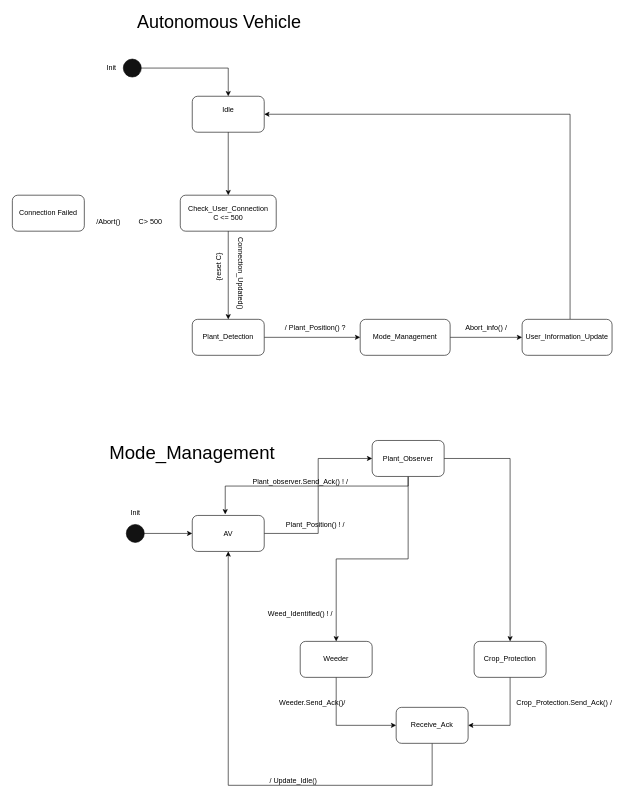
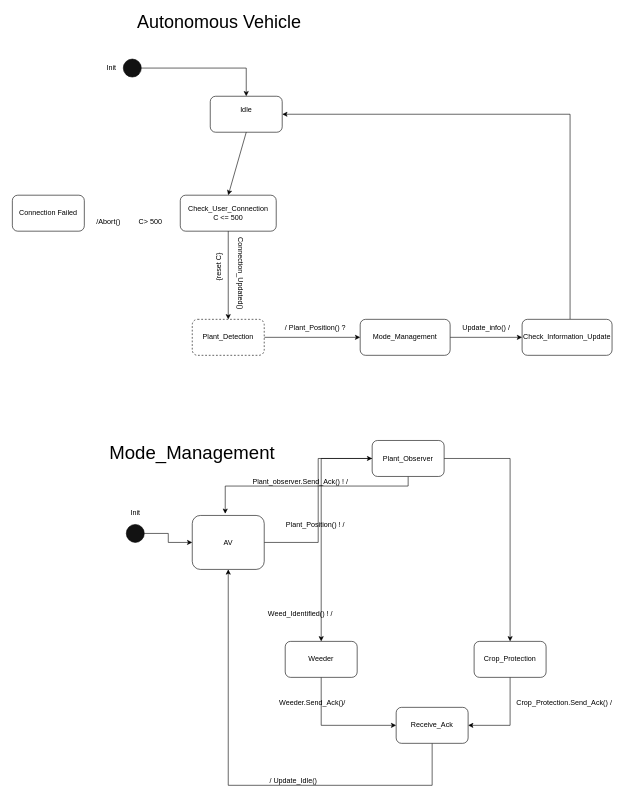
- <mxCell id="2" value="Idle&lt;br&gt;&amp;nbsp;" style="rounded=1;whiteSpace=wrap;html=1;" vertex="1" parent="1"><mxGeometry x="320" y="160" width="120" height="60" as="geometry" /></mxCell>
+ <mxCell id="2" value="Idle&lt;br&gt;&amp;nbsp;" style="rounded=1;whiteSpace=wrap;html=1;" vertex="1" parent="1"><mxGeometry x="350" y="160" width="120" height="60" as="geometry" /></mxCell>
- <mxCell id="35" value="Abort_info() /" style="text;html=1;align=center;verticalAlign=middle;resizable=0;points=[];autosize=1;strokeColor=none;fillColor=none;" vertex="1" parent="1"><mxGeometry x="760" y="532" width="100" height="30" as="geometry" /></mxCell>
+ <mxCell id="35" value="Update_info() /" style="text;html=1;align=center;verticalAlign=middle;resizable=0;points=[];autosize=1;strokeColor=none;fillColor=none;" vertex="1" parent="1"><mxGeometry x="760" y="532" width="100" height="30" as="geometry" /></mxCell>
- <mxCell id="5" value="Plant_Detection" style="rounded=1;whiteSpace=wrap;html=1;" vertex="1" parent="1"><mxGeometry x="320" y="532" width="120" height="60" as="geometry" /></mxCell>
+ <mxCell id="5" value="Plant_Detection" style="rounded=1;whiteSpace=wrap;html=1;dashed=1;" vertex="1" parent="1"><mxGeometry x="320" y="532" width="120" height="60" as="geometry" /></mxCell>
- <mxCell id="9" value="User_Information_Update" style="rounded=1;whiteSpace=wrap;html=1;" vertex="1" parent="1"><mxGeometry x="870" y="532" width="150" height="60" as="geometry" /></mxCell>
+ <mxCell id="9" value="Check_Information_Update" style="rounded=1;whiteSpace=wrap;html=1;" vertex="1" parent="1"><mxGeometry x="870" y="532" width="150" height="60" as="geometry" /></mxCell>
- <mxCell id="13" value="AV" style="rounded=1;whiteSpace=wrap;html=1;" vertex="1" parent="1"><mxGeometry x="320" y="859" width="120" height="60" as="geometry" /></mxCell>
+ <mxCell id="13" value="AV" style="rounded=1;whiteSpace=wrap;html=1;" vertex="1" parent="1"><mxGeometry x="320" y="859" width="120" height="90" as="geometry" /></mxCell>
- <mxCell id="20" value="Weeder" style="rounded=1;whiteSpace=wrap;html=1;" vertex="1" parent="1"><mxGeometry x="500" y="1069" width="120" height="60" as="geometry" /></mxCell>
+ <mxCell id="20" value="Weeder" style="rounded=1;whiteSpace=wrap;html=1;" vertex="1" parent="1"><mxGeometry x="475" y="1069" width="120" height="60" as="geometry" /></mxCell>
